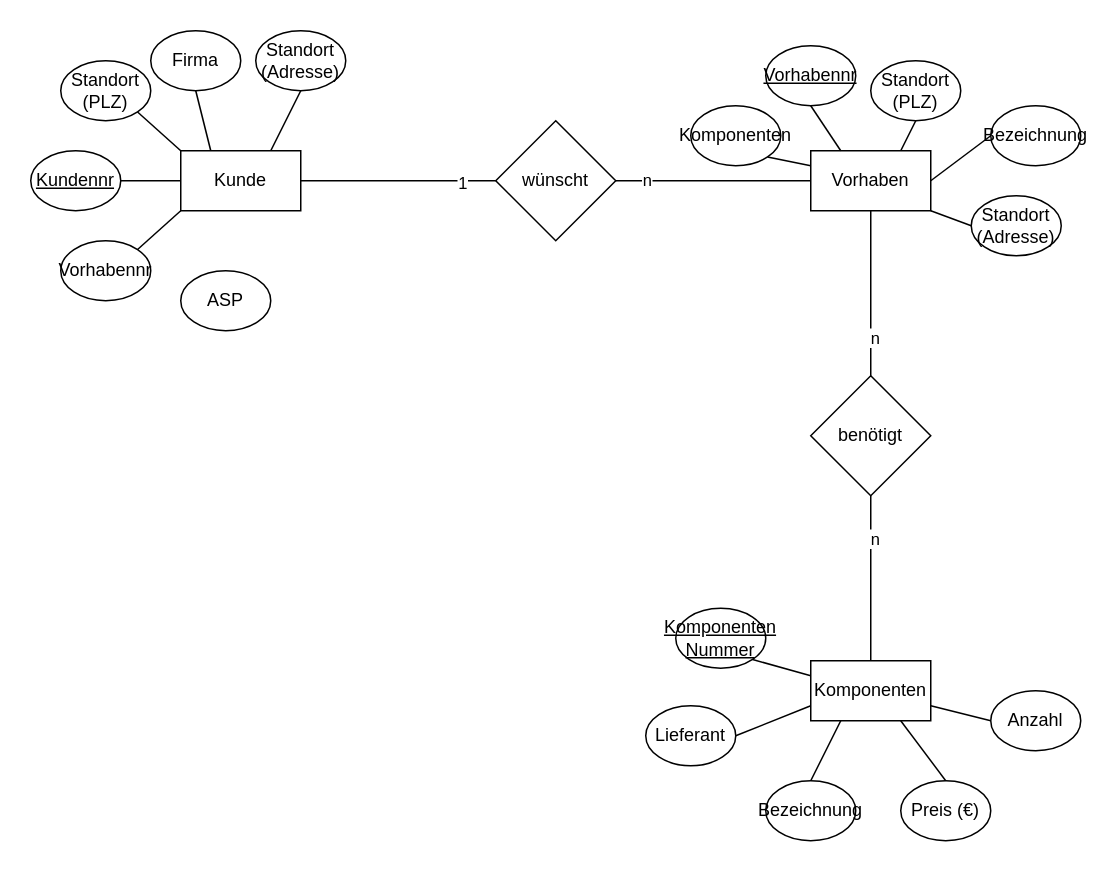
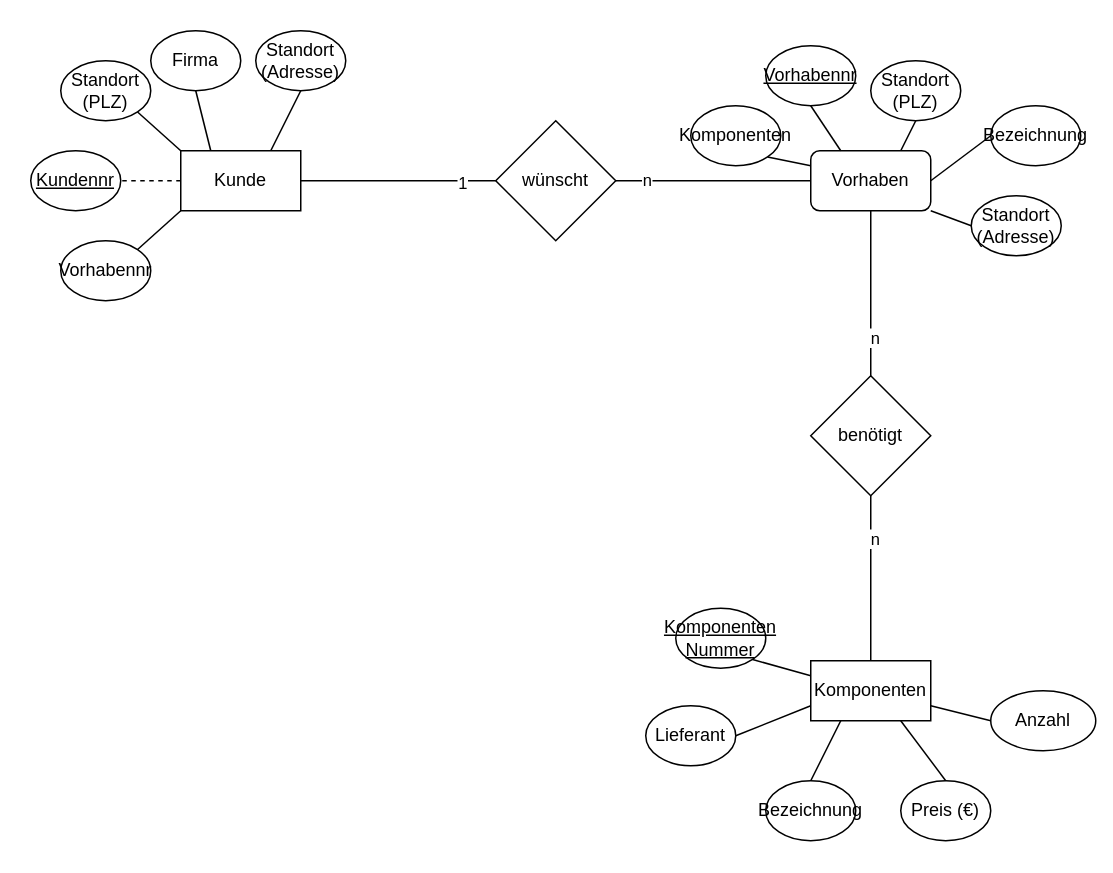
- <mxCell id="12" value="" style="endArrow=none;html=1;rounded=0;entryX=1;entryY=0.5;entryDx=0;entryDy=0;exitX=0;exitY=0.5;exitDx=0;exitDy=0;" edge="1" parent="1" source="2" target="6"><mxGeometry width="50" height="50" relative="1" as="geometry"><mxPoint x="170" y="130" as="sourcePoint" /><mxPoint x="160" y="90" as="targetPoint" /></mxGeometry></mxCell>
+ <mxCell id="12" value="" style="endArrow=none;html=1;rounded=0;entryX=1;entryY=0.5;entryDx=0;entryDy=0;exitX=0;exitY=0.5;exitDx=0;exitDy=0;dashed=1;" edge="1" parent="1" source="2" target="6"><mxGeometry width="50" height="50" relative="1" as="geometry"><mxPoint x="170" y="130" as="sourcePoint" /><mxPoint x="160" y="90" as="targetPoint" /></mxGeometry></mxCell>
- <mxCell id="17" value="Vorhaben" style="rounded=0;whiteSpace=wrap;html=1;" vertex="1" parent="1"><mxGeometry x="540" y="100" width="80" height="40" as="geometry" /></mxCell>
+ <mxCell id="17" value="Vorhaben" style="whiteSpace=wrap;html=1;rounded=1;" vertex="1" parent="1"><mxGeometry x="540" y="100" width="80" height="40" as="geometry" /></mxCell>
- <mxCell id="5" value="ASP" style="ellipse;whiteSpace=wrap;html=1;" vertex="1" parent="1"><mxGeometry x="120" y="180" width="60" height="40" as="geometry" /></mxCell>
- <mxCell id="36" value="Anzahl" style="ellipse;whiteSpace=wrap;html=1;" vertex="1" parent="1"><mxGeometry x="660" y="460" width="60" height="40" as="geometry" /></mxCell>
+ <mxCell id="36" value="Anzahl" style="ellipse;whiteSpace=wrap;html=1;" vertex="1" parent="1"><mxGeometry x="660" y="460" width="70" height="40" as="geometry" /></mxCell>
